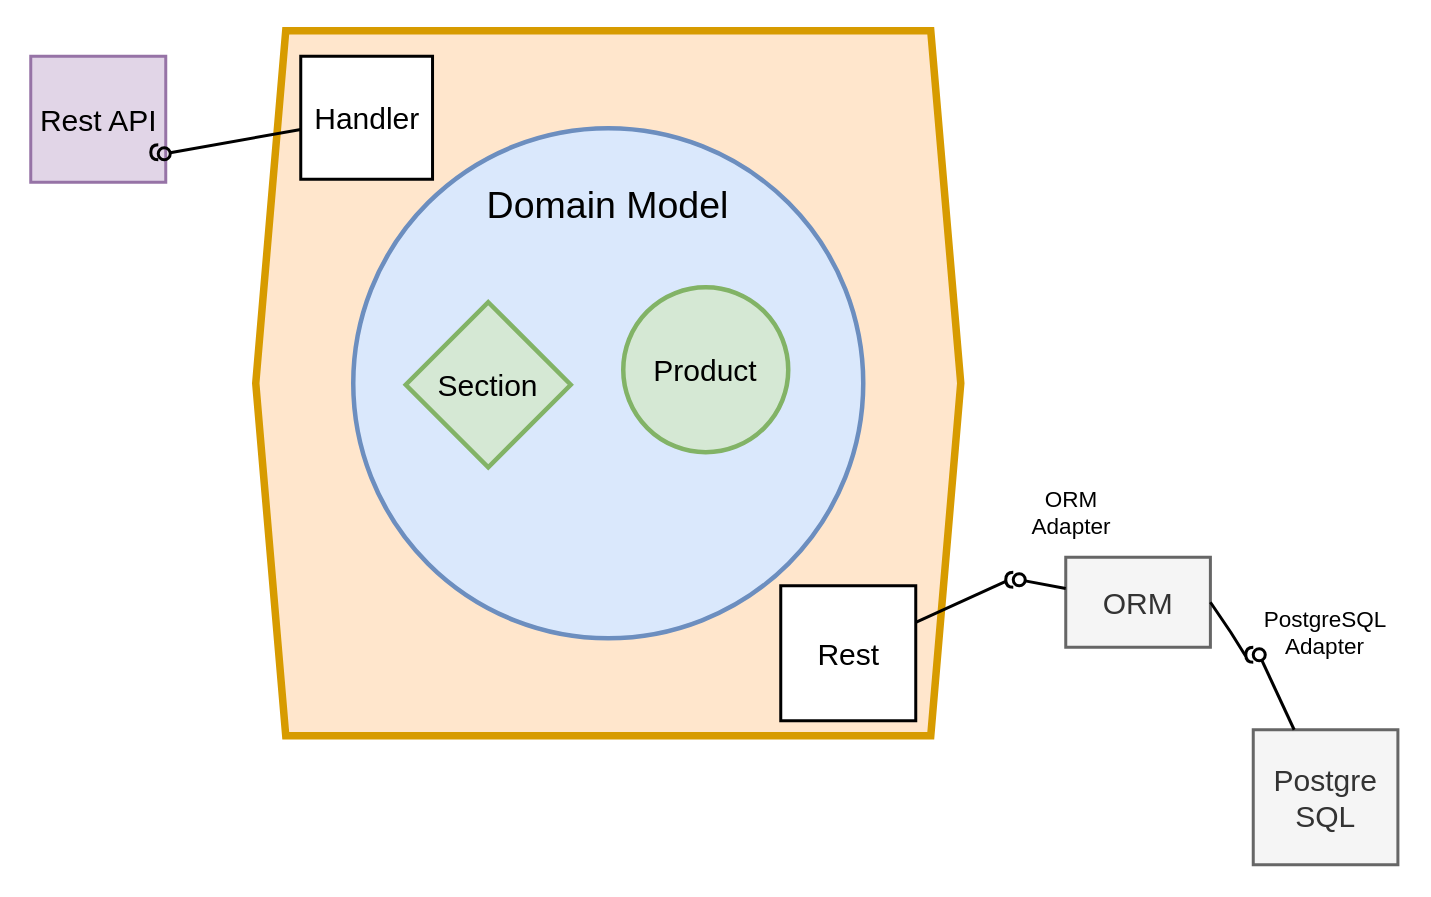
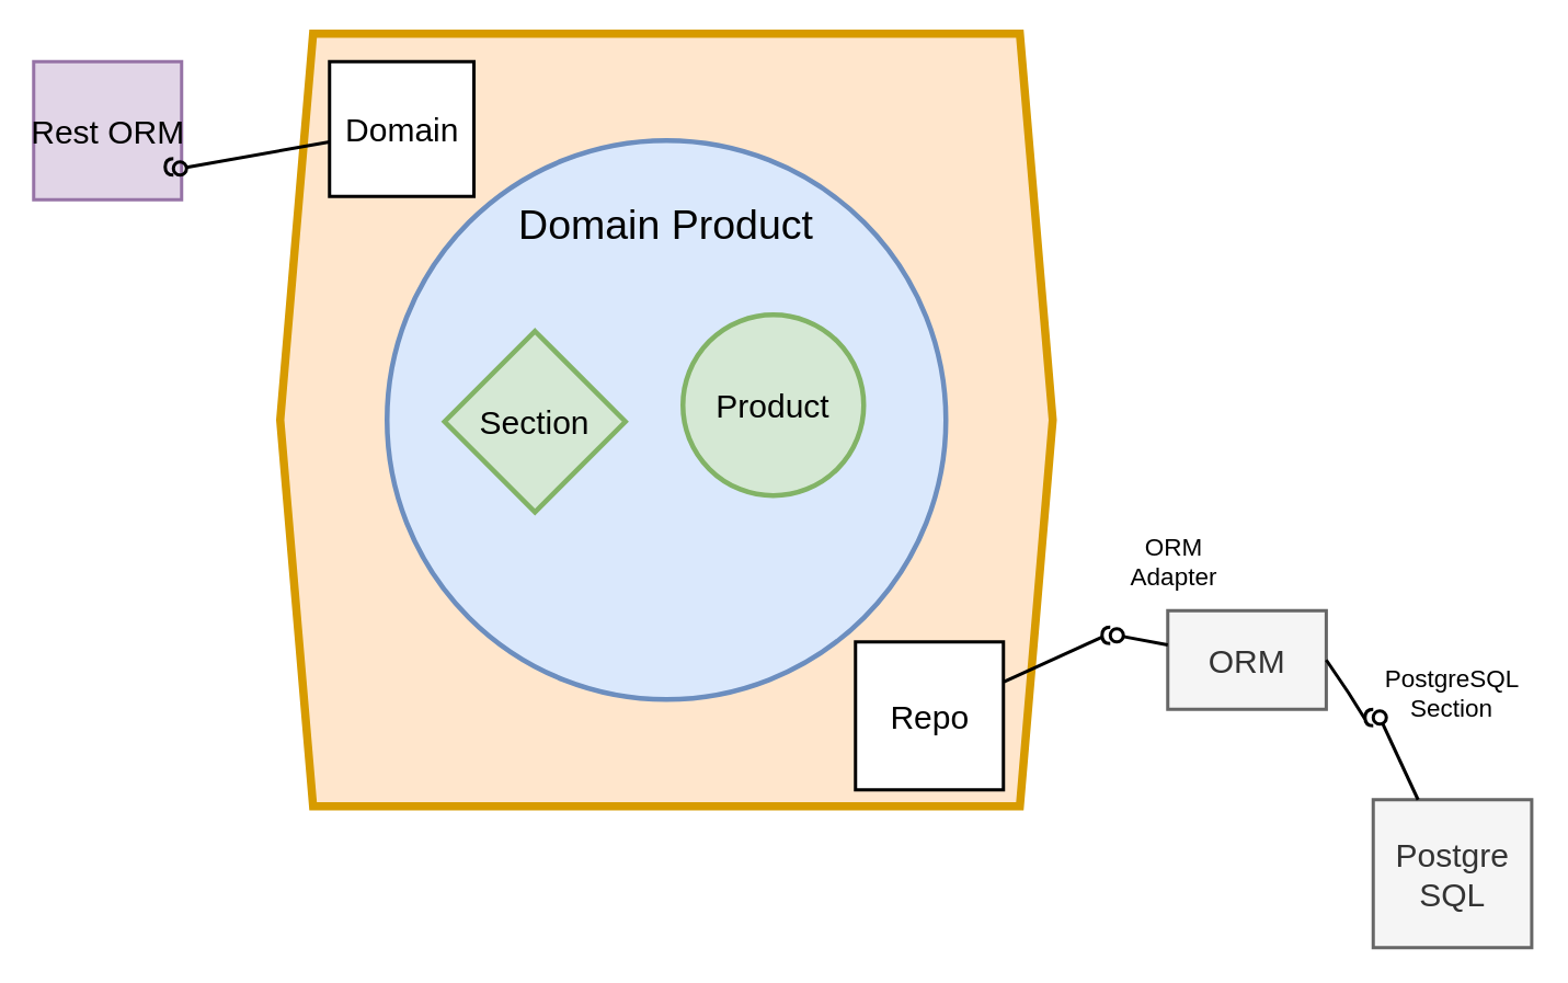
- <mxCell id="18" value="Handler" style="html=1;rounded=0;fontSize=20;strokeWidth=2;" parent="1" vertex="1"><mxGeometry x="200" y="37" width="87.86" height="82" as="geometry" /></mxCell>
+ <mxCell id="18" value="Domain" style="html=1;rounded=0;fontSize=20;strokeWidth=2;" parent="1" vertex="1"><mxGeometry x="200" y="37" width="87.86" height="82" as="geometry" /></mxCell>
- <mxCell id="17" value="Rest API" style="html=1;rounded=0;fontSize=20;strokeWidth=2;fillColor=#e1d5e7;strokeColor=#9673a6;" parent="1" vertex="1"><mxGeometry x="20" y="37" width="90" height="84" as="geometry" /></mxCell>
+ <mxCell id="17" value="Rest ORM" style="html=1;rounded=0;fontSize=20;strokeWidth=2;fillColor=#e1d5e7;strokeColor=#9673a6;" parent="1" vertex="1"><mxGeometry x="20" y="37" width="90" height="84" as="geometry" /></mxCell>
- <mxCell id="3" value="&lt;div style=&quot;font-size: 25px&quot;&gt;&lt;font style=&quot;font-size: 25px&quot;&gt;Domain Model&lt;/font&gt;&lt;/div&gt;&lt;div style=&quot;font-size: 25px&quot;&gt;&lt;font style=&quot;font-size: 25px&quot;&gt;&lt;br&gt;&lt;/font&gt;&lt;/div&gt;&lt;div style=&quot;font-size: 25px&quot;&gt;&lt;font style=&quot;font-size: 25px&quot;&gt;&lt;br&gt;&lt;/font&gt;&lt;/div&gt;&lt;div style=&quot;font-size: 25px&quot;&gt;&lt;font style=&quot;font-size: 25px&quot;&gt;&lt;br&gt;&lt;/font&gt;&lt;/div&gt;&lt;div style=&quot;font-size: 25px&quot;&gt;&lt;font style=&quot;font-size: 25px&quot;&gt;&lt;br&gt;&lt;/font&gt;&lt;/div&gt;&lt;div style=&quot;font-size: 25px&quot;&gt;&lt;font style=&quot;font-size: 25px&quot;&gt;&lt;br&gt;&lt;/font&gt;&lt;/div&gt;&lt;div style=&quot;font-size: 25px&quot;&gt;&lt;font style=&quot;font-size: 25px&quot;&gt;&lt;br&gt;&lt;/font&gt;&lt;/div&gt;&lt;div style=&quot;font-size: 25px&quot;&gt;&lt;font style=&quot;font-size: 25px&quot;&gt;&lt;br&gt;&lt;/font&gt;&lt;/div&gt;&lt;div style=&quot;font-size: 25px&quot;&gt;&lt;font style=&quot;font-size: 25px&quot;&gt;&lt;br&gt;&lt;/font&gt;&lt;/div&gt;" style="ellipse;whiteSpace=wrap;html=1;aspect=fixed;strokeWidth=3;fontSize=20;fillColor=#dae8fc;strokeColor=#6c8ebf;" parent="1" vertex="1"><mxGeometry x="235" y="85" width="340" height="340" as="geometry" /></mxCell>
+ <mxCell id="3" value="&lt;div style=&quot;font-size: 25px&quot;&gt;&lt;font style=&quot;font-size: 25px&quot;&gt;Domain Product&lt;/font&gt;&lt;/div&gt;&lt;div style=&quot;font-size: 25px&quot;&gt;&lt;font style=&quot;font-size: 25px&quot;&gt;&lt;br&gt;&lt;/font&gt;&lt;/div&gt;&lt;div style=&quot;font-size: 25px&quot;&gt;&lt;font style=&quot;font-size: 25px&quot;&gt;&lt;br&gt;&lt;/font&gt;&lt;/div&gt;&lt;div style=&quot;font-size: 25px&quot;&gt;&lt;font style=&quot;font-size: 25px&quot;&gt;&lt;br&gt;&lt;/font&gt;&lt;/div&gt;&lt;div style=&quot;font-size: 25px&quot;&gt;&lt;font style=&quot;font-size: 25px&quot;&gt;&lt;br&gt;&lt;/font&gt;&lt;/div&gt;&lt;div style=&quot;font-size: 25px&quot;&gt;&lt;font style=&quot;font-size: 25px&quot;&gt;&lt;br&gt;&lt;/font&gt;&lt;/div&gt;&lt;div style=&quot;font-size: 25px&quot;&gt;&lt;font style=&quot;font-size: 25px&quot;&gt;&lt;br&gt;&lt;/font&gt;&lt;/div&gt;&lt;div style=&quot;font-size: 25px&quot;&gt;&lt;font style=&quot;font-size: 25px&quot;&gt;&lt;br&gt;&lt;/font&gt;&lt;/div&gt;&lt;div style=&quot;font-size: 25px&quot;&gt;&lt;font style=&quot;font-size: 25px&quot;&gt;&lt;br&gt;&lt;/font&gt;&lt;/div&gt;" style="ellipse;whiteSpace=wrap;html=1;aspect=fixed;strokeWidth=3;fontSize=20;fillColor=#dae8fc;strokeColor=#6c8ebf;" parent="1" vertex="1"><mxGeometry x="235" y="85" width="340" height="340" as="geometry" /></mxCell>
- <mxCell id="23" value="PostgreSQL Adapter" style="text;html=1;strokeColor=none;fillColor=none;align=center;verticalAlign=middle;whiteSpace=wrap;rounded=0;fontSize=15;" parent="1" vertex="1"><mxGeometry x="863.22" y="411" width="40" height="20" as="geometry" /></mxCell>
+ <mxCell id="23" value="PostgreSQL Section" style="text;html=1;strokeColor=none;fillColor=none;align=center;verticalAlign=middle;whiteSpace=wrap;rounded=0;fontSize=15;" parent="1" vertex="1"><mxGeometry x="863.22" y="411" width="40" height="20" as="geometry" /></mxCell>
- <mxCell id="9" value="Rest" style="html=1;rounded=0;fontSize=20;strokeWidth=2;" parent="1" vertex="1"><mxGeometry x="520" y="390" width="90" height="90" as="geometry" /></mxCell>
+ <mxCell id="9" value="Repo" style="html=1;rounded=0;fontSize=20;strokeWidth=2;" parent="1" vertex="1"><mxGeometry x="520" y="390" width="90" height="90" as="geometry" /></mxCell>
